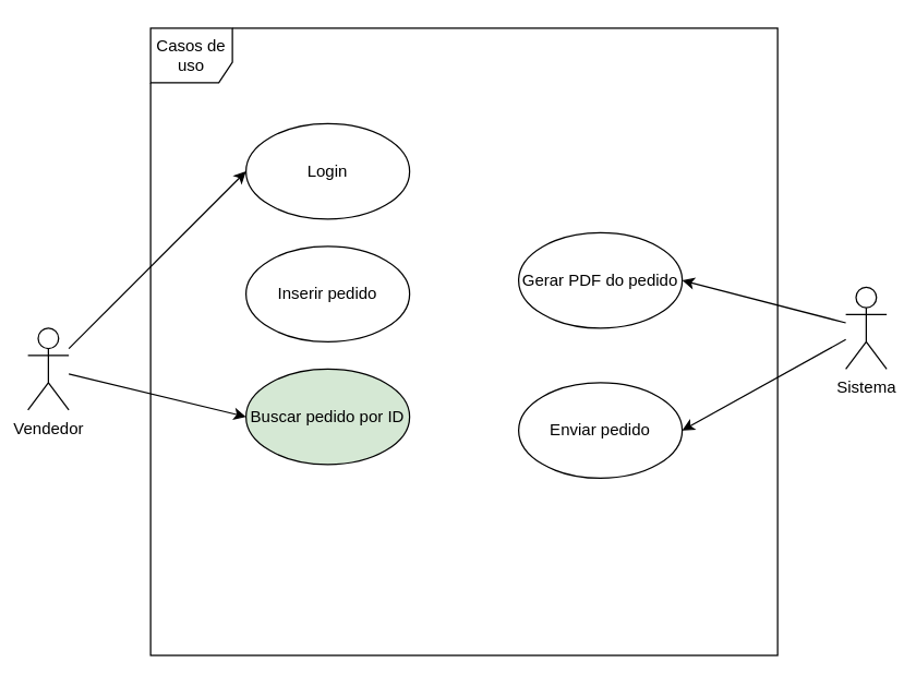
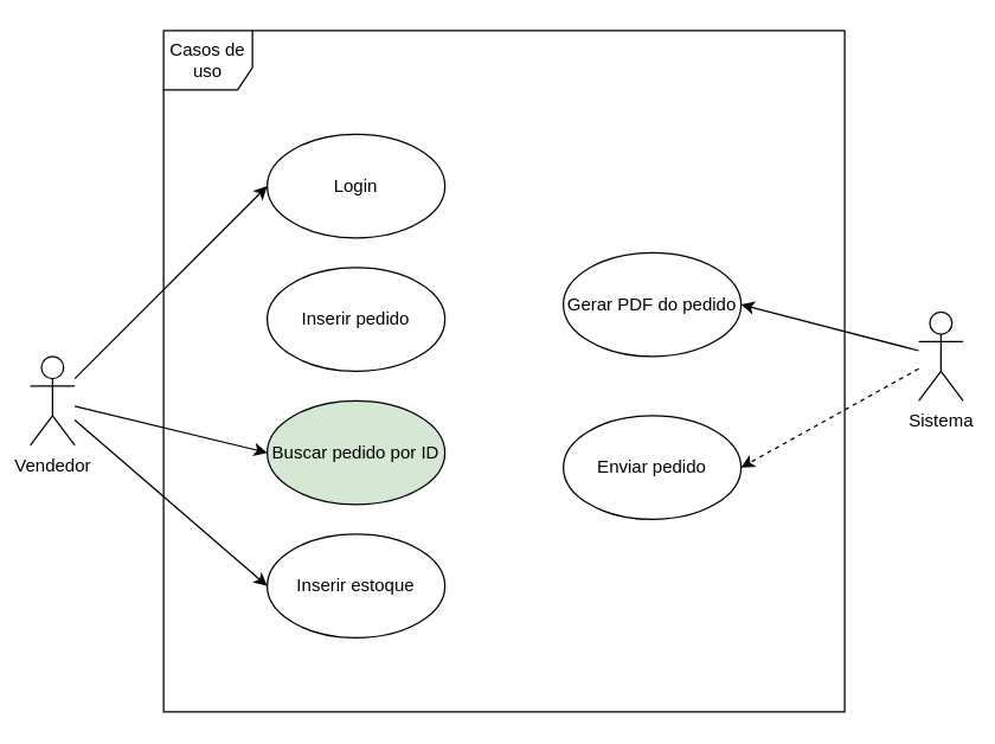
- <mxCell id="10" style="edgeStyle=none;html=1;entryX=1;entryY=0.5;entryDx=0;entryDy=0;" edge="1" parent="1" source="11" target="8"><mxGeometry relative="1" as="geometry" /></mxCell>
+ <mxCell id="10" style="edgeStyle=none;html=1;entryX=1;entryY=0.5;entryDx=0;entryDy=0;dashed=1;" edge="1" parent="1" source="11" target="8"><mxGeometry relative="1" as="geometry" /></mxCell>
+ <mxCell id="14" style="edgeStyle=none;html=1;entryX=0;entryY=0.5;entryDx=0;entryDy=0;" edge="1" parent="1" source="15" target="6"><mxGeometry relative="1" as="geometry" /></mxCell>
+ <mxCell id="6" value="Inserir estoque" style="ellipse;whiteSpace=wrap;html=1;" vertex="1" parent="1"><mxGeometry x="180" y="360" width="120" height="70" as="geometry" /></mxCell>
